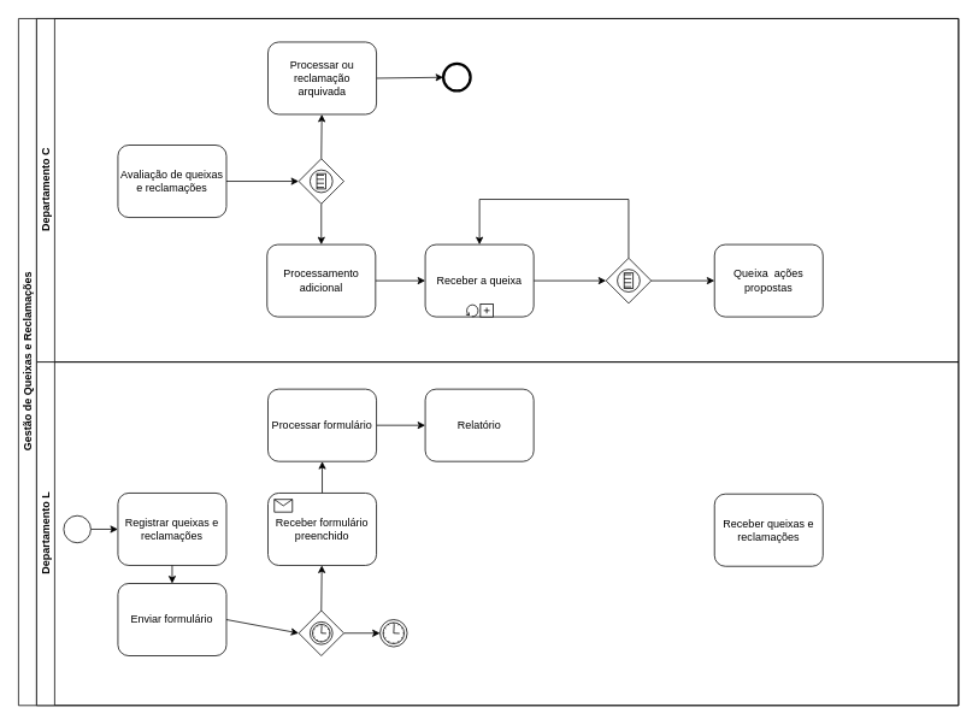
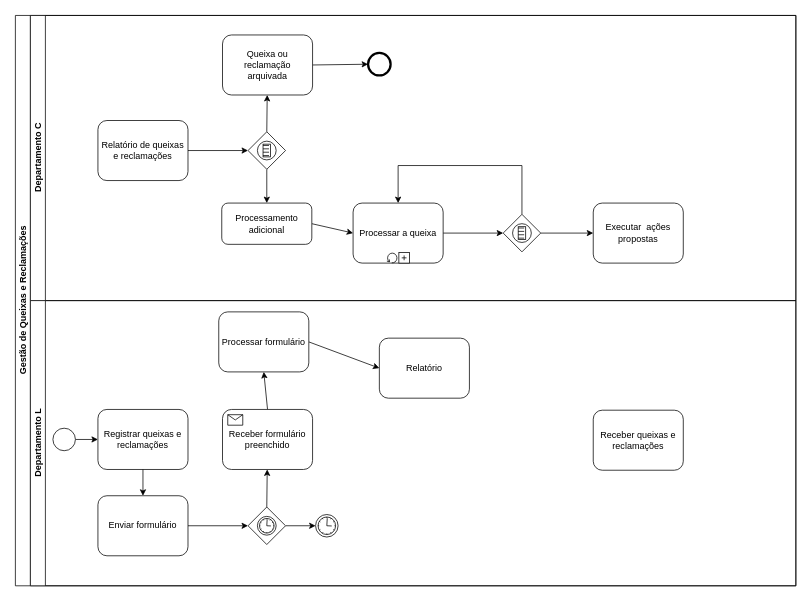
- <mxCell id="15" value="Processar ou reclamação arquivada" style="shape=ext;rounded=1;html=1;whiteSpace=wrap;" vertex="1" parent="3"><mxGeometry x="256" y="26" width="120" height="80" as="geometry" /></mxCell>
+ <mxCell id="15" value="Queixa ou reclamação arquivada" style="shape=ext;rounded=1;html=1;whiteSpace=wrap;" vertex="1" parent="3"><mxGeometry x="256" y="26" width="120" height="80" as="geometry" /></mxCell>
- <mxCell id="8" value="Avaliação de queixas e reclamações" style="shape=ext;rounded=1;html=1;whiteSpace=wrap;" vertex="1" parent="3"><mxGeometry x="90" y="140" width="120" height="80" as="geometry" /></mxCell>
+ <mxCell id="8" value="Relatório de queixas e reclamações" style="shape=ext;rounded=1;html=1;whiteSpace=wrap;" vertex="1" parent="3"><mxGeometry x="90" y="140" width="120" height="80" as="geometry" /></mxCell>
- <mxCell id="13" value="Processamento adicional" style="shape=ext;rounded=1;html=1;whiteSpace=wrap;" vertex="1" parent="3"><mxGeometry x="255" y="250" width="120" height="80" as="geometry" /></mxCell>
+ <mxCell id="13" value="Processamento adicional" style="shape=ext;rounded=1;html=1;whiteSpace=wrap;" vertex="1" parent="3"><mxGeometry x="255" y="250" width="120" height="55" as="geometry" /></mxCell>
- <mxCell id="17" value="Receber a queixa" style="html=1;whiteSpace=wrap;rounded=1;dropTarget=0;" vertex="1" parent="3"><mxGeometry x="430" y="250" width="120" height="80" as="geometry" /></mxCell>
+ <mxCell id="17" value="Processar a queixa" style="html=1;whiteSpace=wrap;rounded=1;dropTarget=0;" vertex="1" parent="3"><mxGeometry x="430" y="250" width="120" height="80" as="geometry" /></mxCell>
- <mxCell id="24" value="Queixa &amp;nbsp;ações propostas" style="shape=ext;rounded=1;html=1;whiteSpace=wrap;" vertex="1" parent="3"><mxGeometry x="750" y="250" width="120" height="80" as="geometry" /></mxCell>
+ <mxCell id="24" value="Executar &amp;nbsp;ações propostas" style="shape=ext;rounded=1;html=1;whiteSpace=wrap;" vertex="1" parent="3"><mxGeometry x="750" y="250" width="120" height="80" as="geometry" /></mxCell>
- <mxCell id="35" value="Processar formulário" style="shape=ext;rounded=1;html=1;whiteSpace=wrap;" vertex="1" parent="25"><mxGeometry x="256" y="30" width="120" height="80" as="geometry" /></mxCell>
+ <mxCell id="35" value="Processar formulário" style="shape=ext;rounded=1;html=1;whiteSpace=wrap;" vertex="1" parent="25"><mxGeometry x="251" y="15" width="120" height="80" as="geometry" /></mxCell>
- <mxCell id="36" value="Relatório" style="shape=ext;rounded=1;html=1;whiteSpace=wrap;" vertex="1" parent="25"><mxGeometry x="430" y="30" width="120" height="80" as="geometry" /></mxCell>
+ <mxCell id="36" value="Relatório" style="shape=ext;rounded=1;html=1;whiteSpace=wrap;" vertex="1" parent="25"><mxGeometry x="465" y="50" width="120" height="80" as="geometry" /></mxCell>
- <mxCell id="27" value="Enviar formulário" style="shape=ext;rounded=1;html=1;whiteSpace=wrap;" vertex="1" parent="25"><mxGeometry x="90" y="245" width="120" height="80" as="geometry" /></mxCell>
+ <mxCell id="27" value="Enviar formulário" style="shape=ext;rounded=1;html=1;whiteSpace=wrap;" vertex="1" parent="25"><mxGeometry x="90" y="260" width="120" height="80" as="geometry" /></mxCell>
